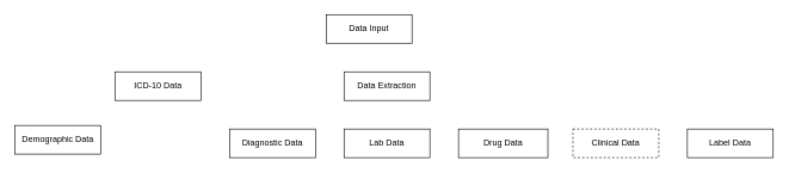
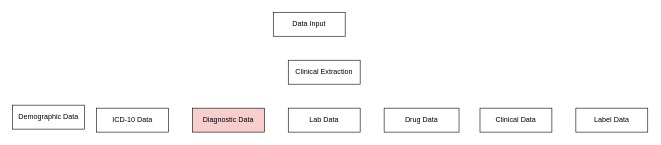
- <mxCell id="5" value="ICD-10 Data" style="rounded=0;whiteSpace=wrap;html=1;" parent="1" vertex="1"><mxGeometry x="160" y="100" width="120" height="40" as="geometry" /></mxCell>
+ <mxCell id="5" value="ICD-10 Data" style="rounded=0;whiteSpace=wrap;html=1;" parent="1" vertex="1"><mxGeometry x="160" y="180" width="120" height="40" as="geometry" /></mxCell>
- <mxCell id="3" value="Data Extraction" style="rounded=0;whiteSpace=wrap;html=1;" parent="1" vertex="1"><mxGeometry x="480" y="100" width="120" height="40" as="geometry" /></mxCell>
+ <mxCell id="3" value="Clinical Extraction" style="rounded=0;whiteSpace=wrap;html=1;" parent="1" vertex="1"><mxGeometry x="480" y="100" width="120" height="40" as="geometry" /></mxCell>
- <mxCell id="6" value="Diagnostic Data" style="rounded=0;whiteSpace=wrap;html=1;" parent="1" vertex="1"><mxGeometry x="320" y="180" width="120" height="40" as="geometry" /></mxCell>
+ <mxCell id="6" value="Diagnostic Data" style="rounded=0;whiteSpace=wrap;html=1;fillColor=#f8cecc;" parent="1" vertex="1"><mxGeometry x="320" y="180" width="120" height="40" as="geometry" /></mxCell>
- <mxCell id="9" value="Clinical Data" style="rounded=0;whiteSpace=wrap;html=1;dashed=1;" parent="1" vertex="1"><mxGeometry x="800" y="180" width="120" height="40" as="geometry" /></mxCell>
+ <mxCell id="9" value="Clinical Data" style="rounded=0;whiteSpace=wrap;html=1;" parent="1" vertex="1"><mxGeometry x="800" y="180" width="120" height="40" as="geometry" /></mxCell>
